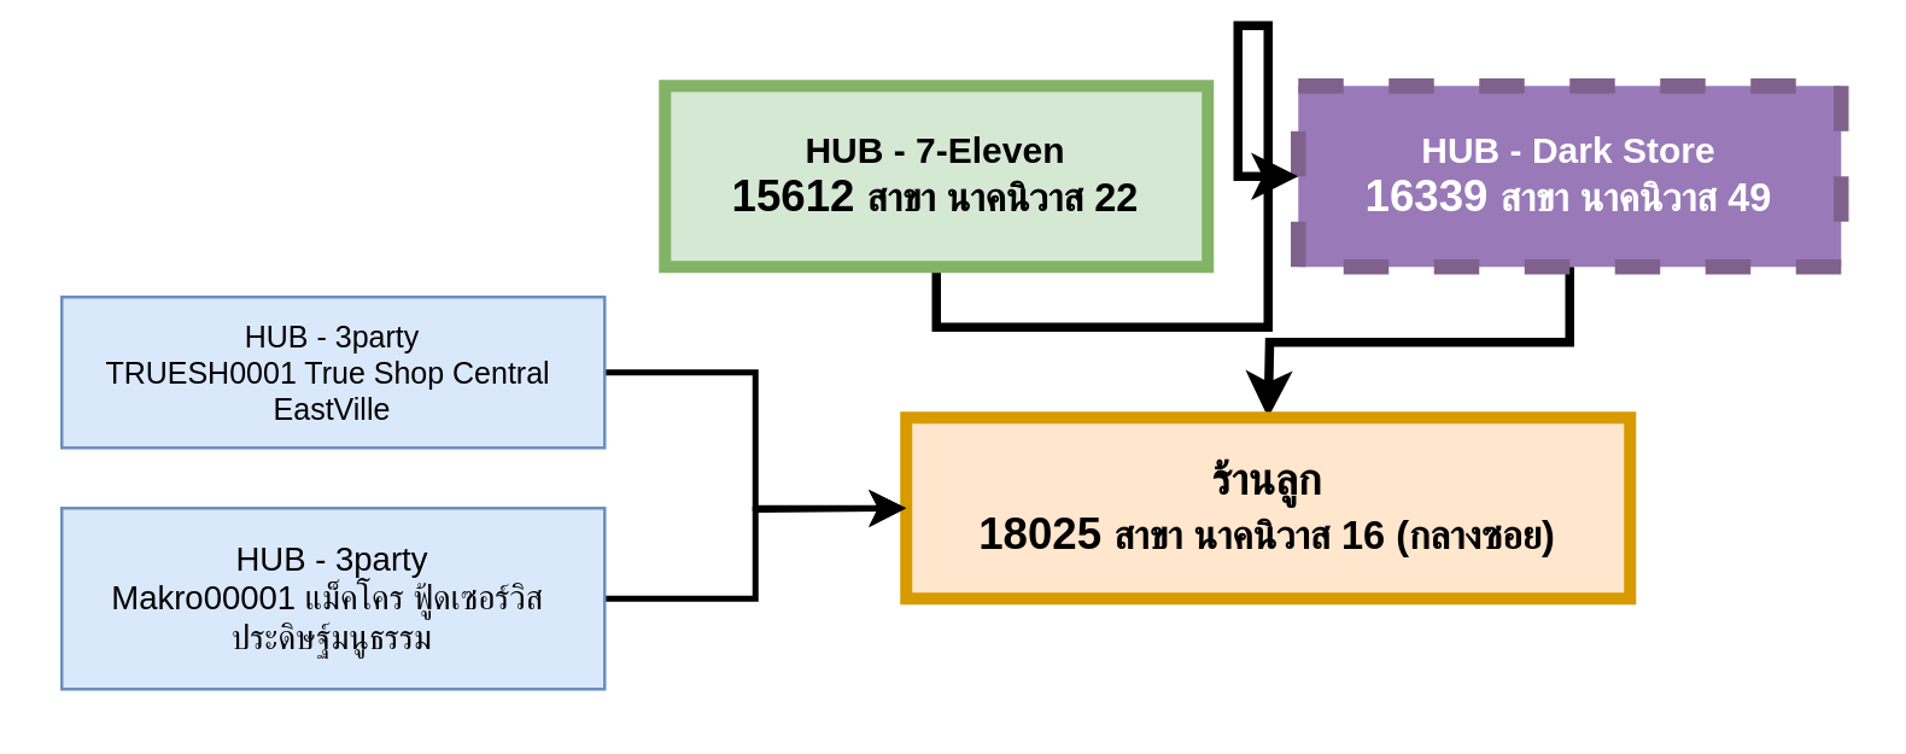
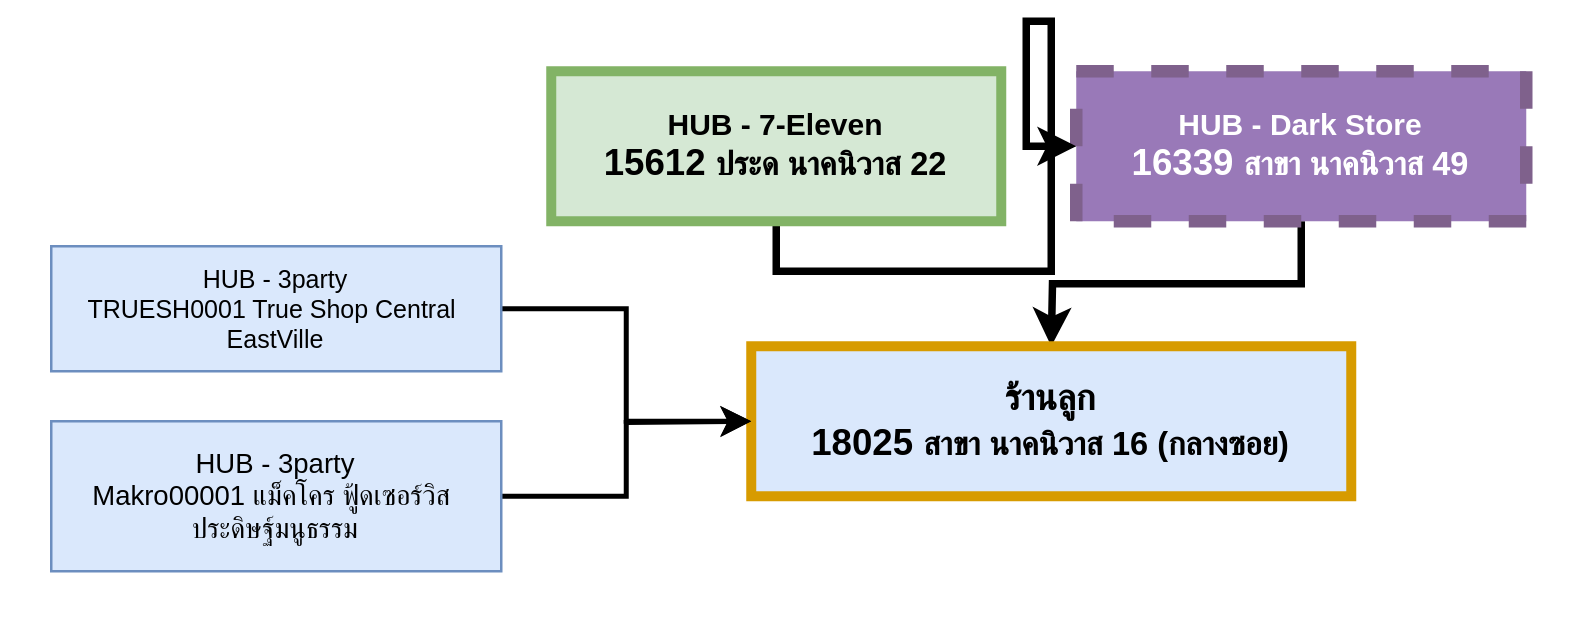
- <mxCell id="5" value="&lt;span&gt;HUB - 7-Eleven&lt;/span&gt;&lt;br&gt;&lt;span style=&quot;font-size: 14.667px; text-align: left; white-space-collapse: preserve;&quot;&gt;15612 &lt;/span&gt;&lt;span style=&quot;font-size: 13.006px; text-align: left; white-space-collapse: break-spaces;&quot;&gt;สาขา นาคนิวาส 22&lt;/span&gt;" style="rounded=0;whiteSpace=wrap;html=1;fontFamily=Helvetica;fillColor=#d5e8d4;strokeColor=#82b366;labelBackgroundColor=none;strokeWidth=4;fontStyle=1" parent="1" vertex="1"><mxGeometry x="220" y="20" width="180" height="60" as="geometry" /></mxCell>
+ <mxCell id="5" value="&lt;span&gt;HUB - 7-Eleven&lt;/span&gt;&lt;br&gt;&lt;span style=&quot;font-size: 14.667px; text-align: left; white-space-collapse: preserve;&quot;&gt;15612 &lt;/span&gt;&lt;span style=&quot;font-size: 13.006px; text-align: left; white-space-collapse: break-spaces;&quot;&gt;ประด นาคนิวาส 22&lt;/span&gt;" style="rounded=0;whiteSpace=wrap;html=1;fontFamily=Helvetica;fillColor=#d5e8d4;strokeColor=#82b366;labelBackgroundColor=none;strokeWidth=4;fontStyle=1" parent="1" vertex="1"><mxGeometry x="220" y="20" width="180" height="60" as="geometry" /></mxCell>
- <mxCell id="6" value="&lt;div style=&quot;&quot;&gt;&lt;span style=&quot;white-space-collapse: preserve; font-size: 14.667px;&quot;&gt;ร้านลูก&lt;/span&gt;&lt;/div&gt;&lt;div style=&quot;text-align: start;&quot;&gt;&lt;span style=&quot;white-space-collapse: preserve; font-size: 14.667px;&quot;&gt;18025 &lt;/span&gt;&lt;span style=&quot;white-space-collapse: break-spaces; font-size: 13.006px;&quot;&gt;สาขา นาคนิวาส 16 (กลางซอย)&lt;/span&gt;&lt;br&gt;&lt;/div&gt;" style="rounded=0;whiteSpace=wrap;html=1;fontFamily=Helvetica;fillColor=#ffe6cc;strokeColor=#d79b00;labelBackgroundColor=none;strokeWidth=4;fontStyle=1" parent="1" vertex="1"><mxGeometry x="300" y="130" width="240" height="60" as="geometry" /></mxCell>
+ <mxCell id="6" value="&lt;div style=&quot;&quot;&gt;&lt;span style=&quot;white-space-collapse: preserve; font-size: 14.667px;&quot;&gt;ร้านลูก&lt;/span&gt;&lt;/div&gt;&lt;div style=&quot;text-align: start;&quot;&gt;&lt;span style=&quot;white-space-collapse: preserve; font-size: 14.667px;&quot;&gt;18025 &lt;/span&gt;&lt;span style=&quot;white-space-collapse: break-spaces; font-size: 13.006px;&quot;&gt;สาขา นาคนิวาส 16 (กลางซอย)&lt;/span&gt;&lt;br&gt;&lt;/div&gt;" style="rounded=0;whiteSpace=wrap;html=1;fontFamily=Helvetica;fillColor=#dae8fc;strokeColor=#d79b00;labelBackgroundColor=none;strokeWidth=4;fontStyle=1;" parent="1" vertex="1"><mxGeometry x="300" y="130" width="240" height="60" as="geometry" /></mxCell>
